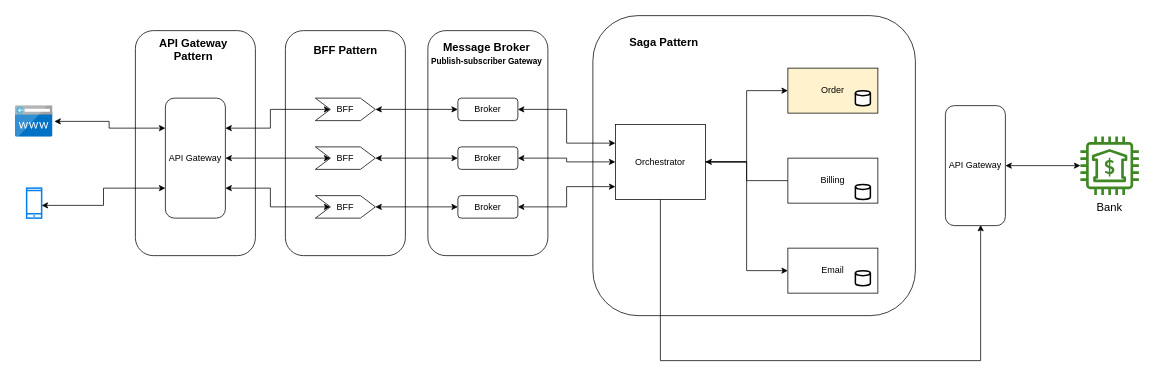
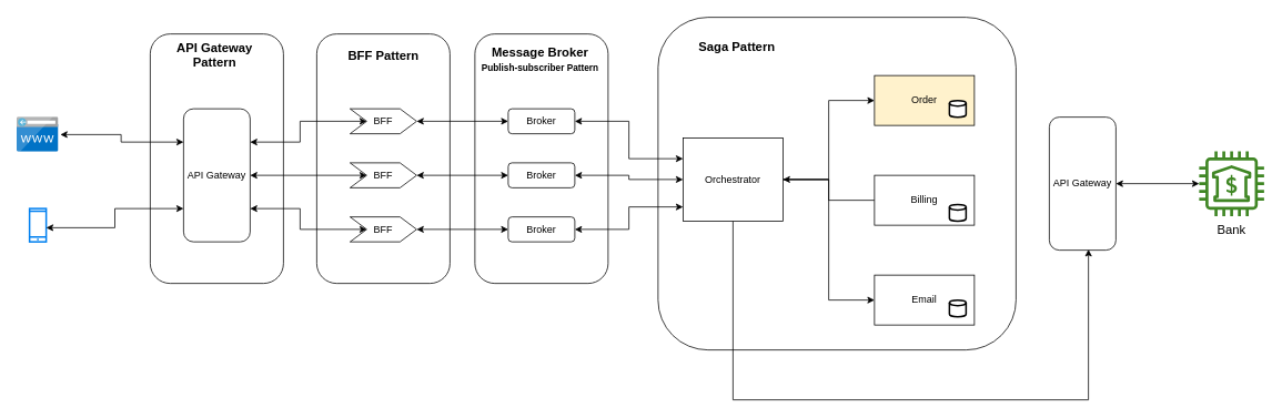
- <mxCell id="41" value="Message Broker&lt;br&gt;&lt;font style=&quot;font-size: 11px;&quot;&gt;Publish-subscriber Gateway&lt;/font&gt;" style="text;html=1;strokeColor=none;fillColor=none;align=center;verticalAlign=middle;whiteSpace=wrap;rounded=0;fontSize=15;fontStyle=1" parent="1" vertex="1"><mxGeometry x="542" width="212.5" height="40" as="geometry" y="50" /></mxCell>
+ <mxCell id="41" value="Message Broker&lt;br&gt;&lt;font style=&quot;font-size: 11px;&quot;&gt;Publish-subscriber Pattern&lt;/font&gt;" style="text;html=1;strokeColor=none;fillColor=none;align=center;verticalAlign=middle;whiteSpace=wrap;rounded=0;fontSize=15;fontStyle=1" parent="1" vertex="1"><mxGeometry x="542" width="212.5" height="40" as="geometry" y="50" /></mxCell>
